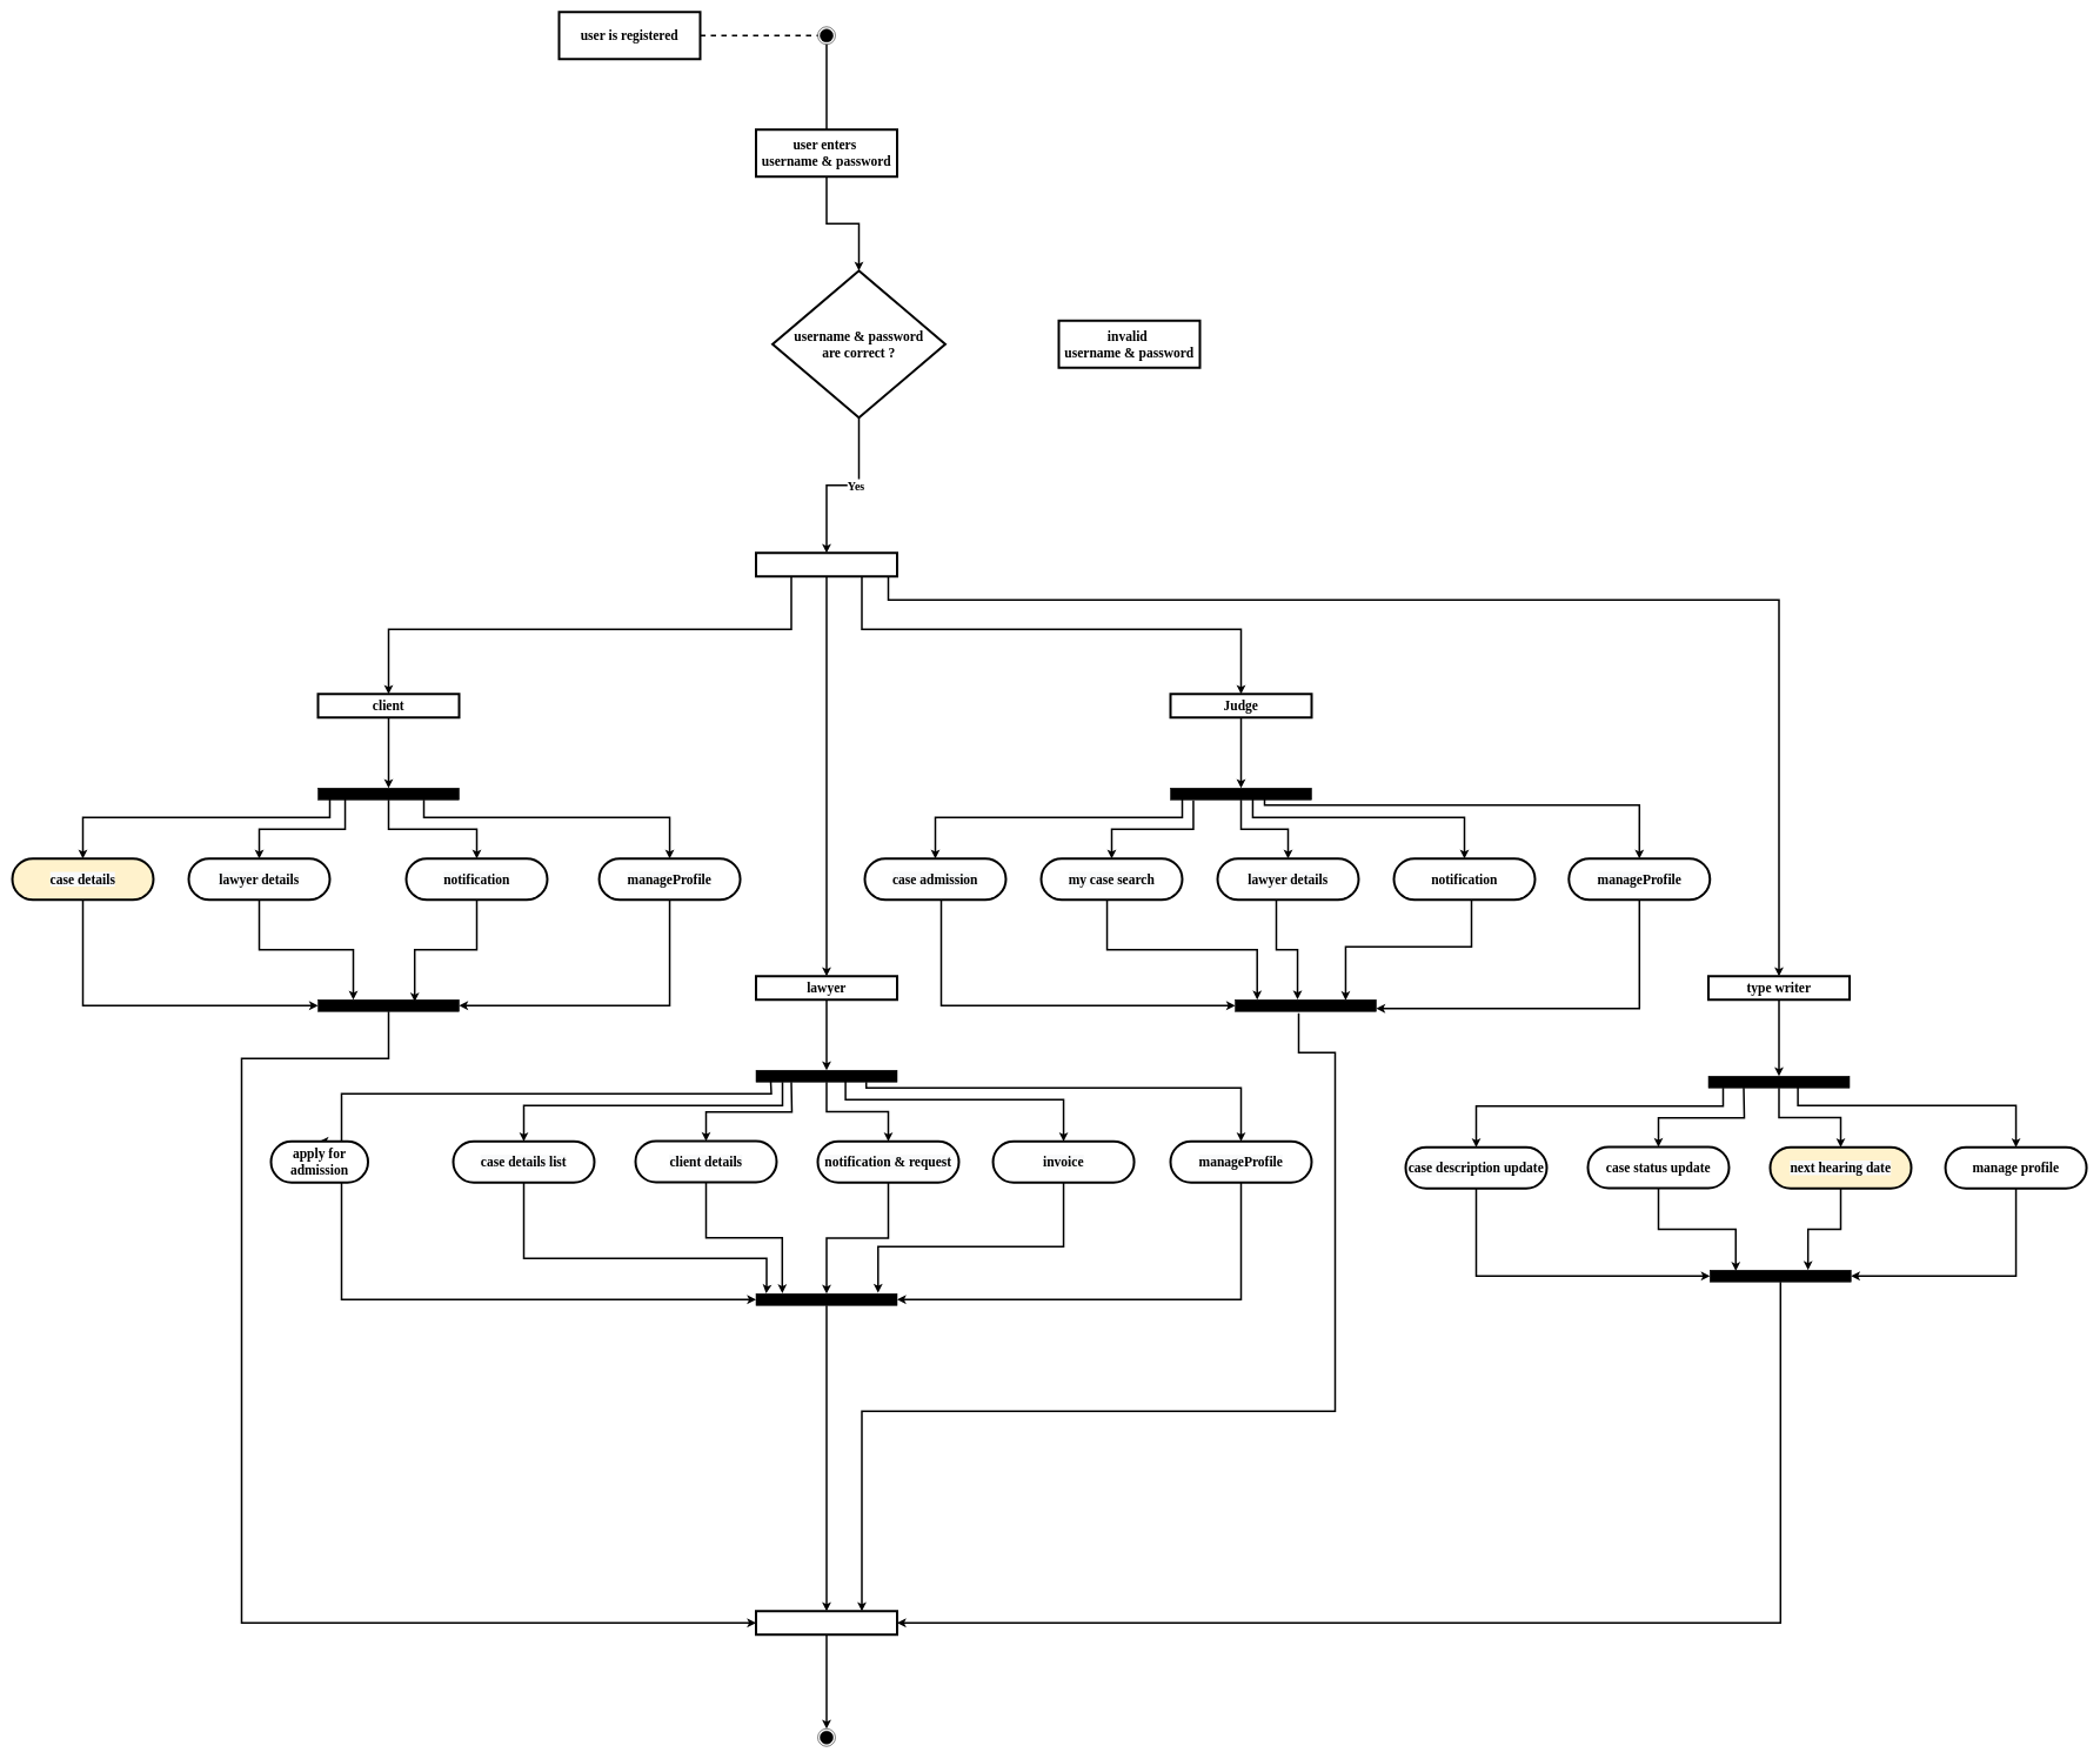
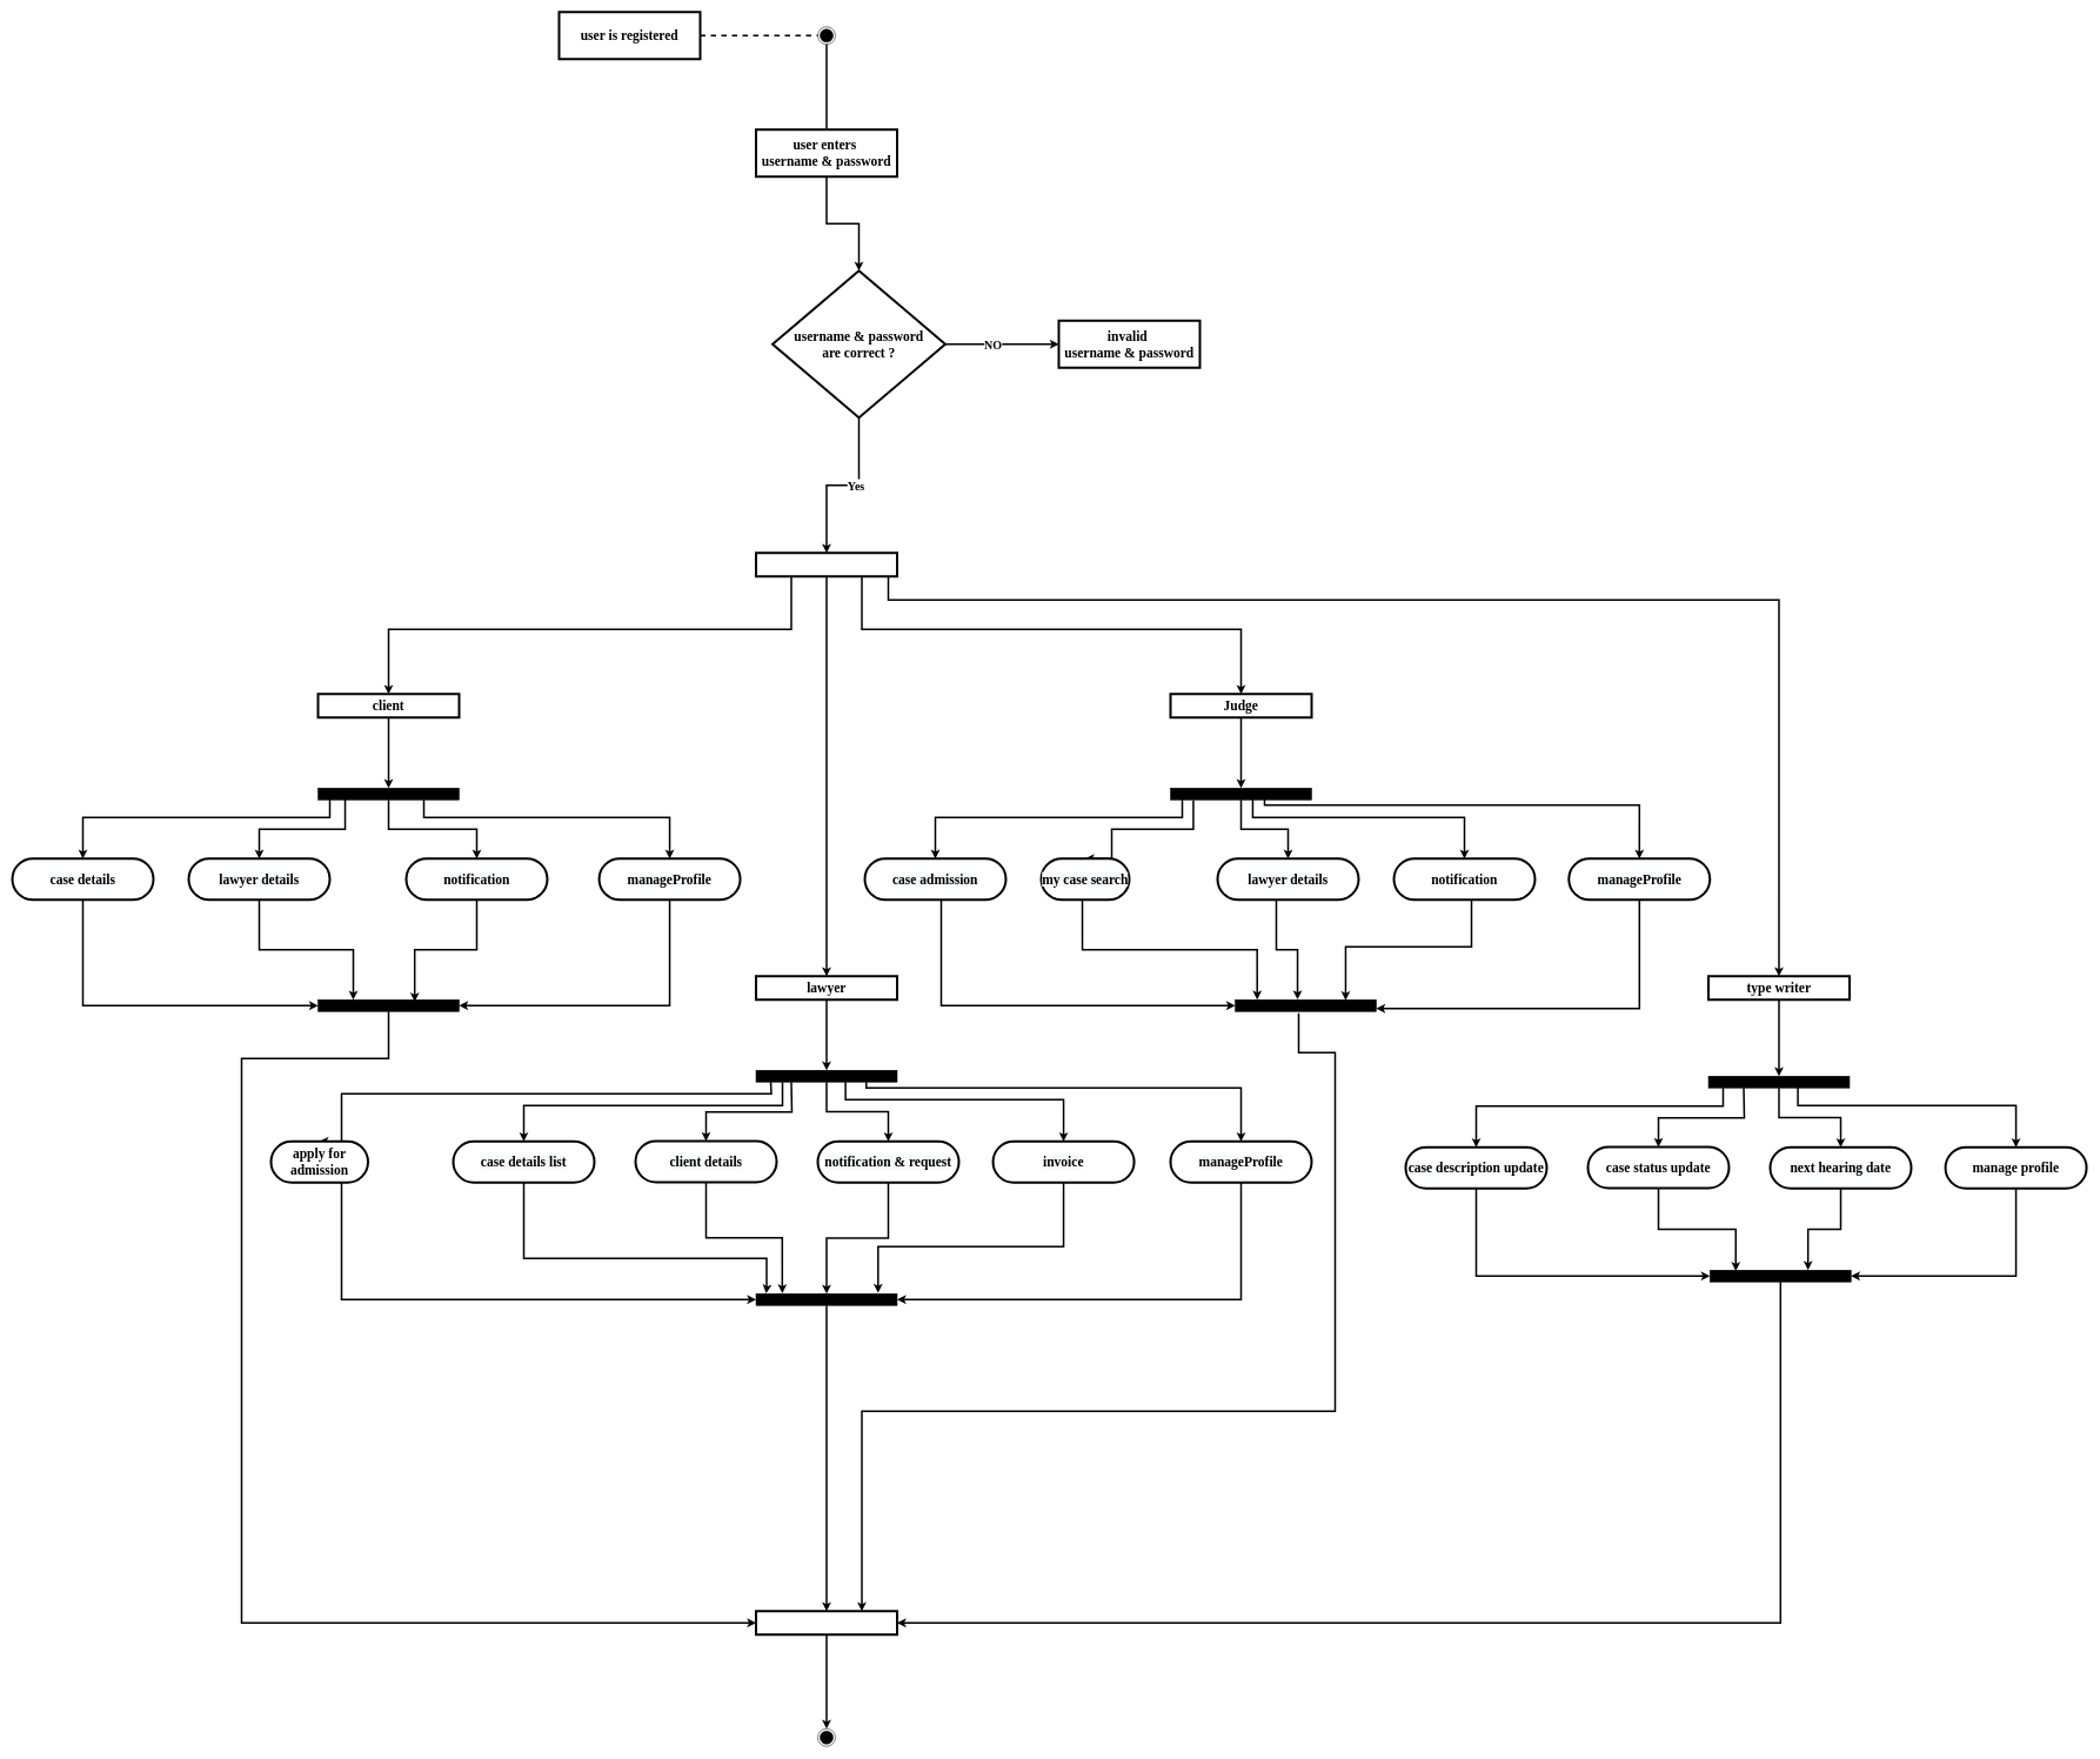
+ <mxCell id="8" style="edgeStyle=orthogonalEdgeStyle;rounded=0;orthogonalLoop=1;jettySize=auto;html=1;entryX=0;entryY=0.5;entryDx=0;entryDy=0;endArrow=classic;endFill=1;strokeWidth=3;endSize=6;" parent="1" source="12" target="13" edge="1"><mxGeometry relative="1" as="geometry" /></mxCell>
+ <mxCell id="9" value="&lt;div&gt;&lt;font face=&quot;Times New Roman&quot; size=&quot;1&quot;&gt;&lt;b style=&quot;font-size: 20px&quot;&gt;NO&lt;/b&gt;&lt;/font&gt;&lt;/div&gt;" style="edgeLabel;html=1;align=center;verticalAlign=middle;resizable=0;points=[];" parent="8" vertex="1" connectable="0"><mxGeometry x="-0.162" y="1" relative="1" as="geometry"><mxPoint as="offset" /></mxGeometry></mxCell>
- <mxCell id="25" value="&lt;b style=&quot;color: rgb(0 , 0 , 0) ; font-style: normal ; letter-spacing: normal ; text-align: center ; text-indent: 0px ; text-transform: none ; word-spacing: 0px ; background-color: rgb(248 , 249 , 250) ; font-family: &amp;#34;times new roman&amp;#34; ; font-size: 23px&quot;&gt;case details&lt;/b&gt;" style="rounded=1;whiteSpace=wrap;html=1;strokeColor=#000000;fillColor=#fff2cc;arcSize=50;verticalAlign=middle;labelPosition=center;verticalLabelPosition=middle;align=center;strokeWidth=4;" parent="1" vertex="1"><mxGeometry x="20" y="1460" width="240" height="70" as="geometry" /></mxCell>
+ <mxCell id="25" value="&lt;b style=&quot;color: rgb(0 , 0 , 0) ; font-style: normal ; letter-spacing: normal ; text-align: center ; text-indent: 0px ; text-transform: none ; word-spacing: 0px ; background-color: rgb(248 , 249 , 250) ; font-family: &amp;#34;times new roman&amp;#34; ; font-size: 23px&quot;&gt;case details&lt;/b&gt;" style="rounded=1;whiteSpace=wrap;html=1;strokeColor=#000000;fillColor=#FFFFFF;arcSize=50;verticalAlign=middle;labelPosition=center;verticalLabelPosition=middle;align=center;strokeWidth=4;" parent="1" vertex="1"><mxGeometry x="20" y="1460" width="240" height="70" as="geometry" /></mxCell>
- <mxCell id="61" value="&lt;b style=&quot;color: rgb(0 , 0 , 0) ; font-style: normal ; letter-spacing: normal ; text-align: center ; text-indent: 0px ; text-transform: none ; word-spacing: 0px ; background-color: rgb(248 , 249 , 250) ; font-family: &amp;#34;times new roman&amp;#34; ; font-size: 23px&quot;&gt;my case search&lt;/b&gt;" style="rounded=1;whiteSpace=wrap;html=1;strokeColor=#000000;fillColor=#FFFFFF;arcSize=50;verticalAlign=middle;labelPosition=center;verticalLabelPosition=middle;align=center;strokeWidth=4;" parent="1" vertex="1"><mxGeometry x="1770" y="1460" width="240" height="70" as="geometry" /></mxCell>
+ <mxCell id="61" value="&lt;b style=&quot;color: rgb(0 , 0 , 0) ; font-style: normal ; letter-spacing: normal ; text-align: center ; text-indent: 0px ; text-transform: none ; word-spacing: 0px ; background-color: rgb(248 , 249 , 250) ; font-family: &amp;#34;times new roman&amp;#34; ; font-size: 23px&quot;&gt;my case search&lt;/b&gt;" style="rounded=1;whiteSpace=wrap;html=1;strokeColor=#000000;fillColor=#FFFFFF;arcSize=50;verticalAlign=middle;labelPosition=center;verticalLabelPosition=middle;align=center;strokeWidth=4;" parent="1" vertex="1"><mxGeometry x="1770" y="1460" width="150" height="70" as="geometry" /></mxCell>
- <mxCell id="87" value="&lt;b style=&quot;color: rgb(0 , 0 , 0) ; font-style: normal ; letter-spacing: normal ; text-align: center ; text-indent: 0px ; text-transform: none ; word-spacing: 0px ; background-color: rgb(248 , 249 , 250) ; font-family: &amp;#34;times new roman&amp;#34; ; font-size: 23px&quot;&gt;next hearing date&lt;br&gt;&lt;/b&gt;" style="rounded=1;whiteSpace=wrap;html=1;strokeColor=#000000;fillColor=#fff2cc;arcSize=50;verticalAlign=middle;labelPosition=center;verticalLabelPosition=middle;align=center;strokeWidth=4;" parent="1" vertex="1"><mxGeometry x="3010" y="1951" width="240" height="70" as="geometry" /></mxCell>
+ <mxCell id="87" value="&lt;b style=&quot;color: rgb(0 , 0 , 0) ; font-style: normal ; letter-spacing: normal ; text-align: center ; text-indent: 0px ; text-transform: none ; word-spacing: 0px ; background-color: rgb(248 , 249 , 250) ; font-family: &amp;#34;times new roman&amp;#34; ; font-size: 23px&quot;&gt;next hearing date&lt;br&gt;&lt;/b&gt;" style="rounded=1;whiteSpace=wrap;html=1;strokeColor=#000000;fillColor=#FFFFFF;arcSize=50;verticalAlign=middle;labelPosition=center;verticalLabelPosition=middle;align=center;strokeWidth=4;" parent="1" vertex="1"><mxGeometry x="3010" y="1951" width="240" height="70" as="geometry" /></mxCell>
